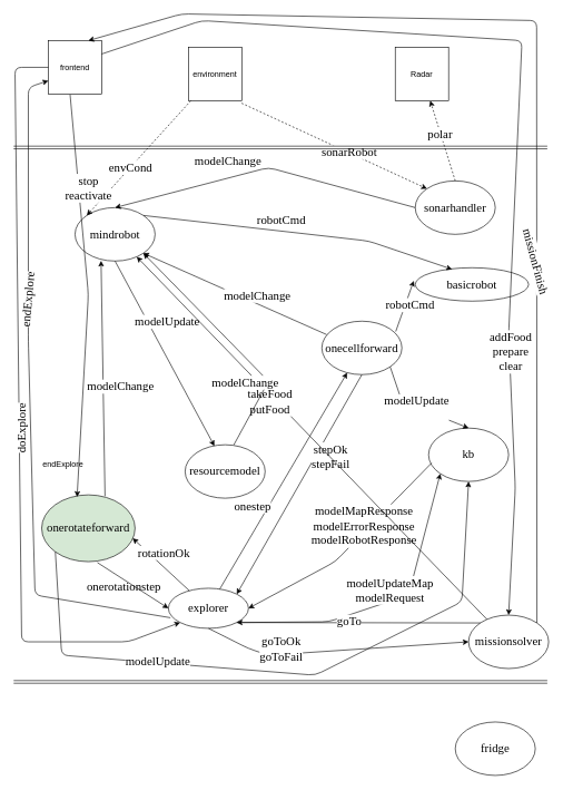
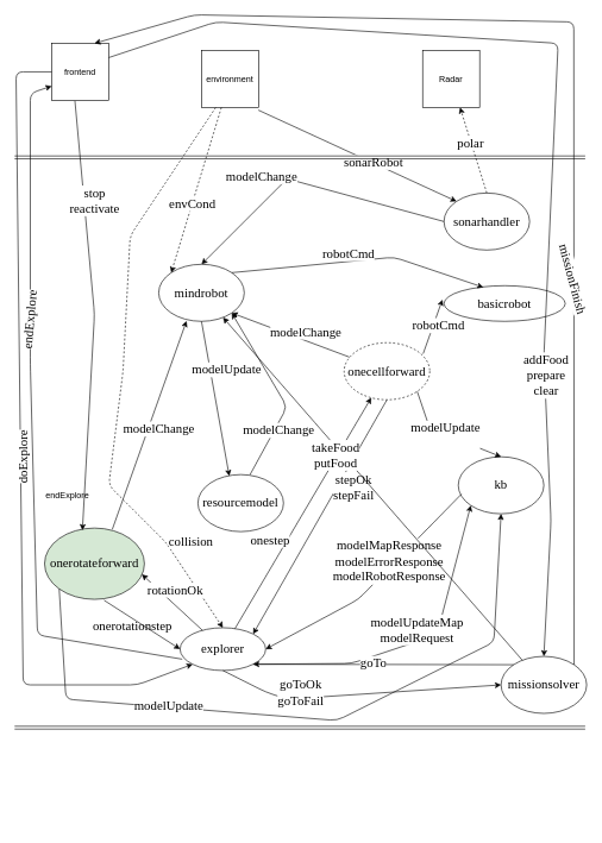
- <mxCell id="17" value="" style="endArrow=classic;html=1;exitX=0.996;exitY=1.046;exitDx=0;exitDy=0;entryX=0;entryY=0;entryDx=0;entryDy=0;dashed=1;exitPerimeter=0;" edge="1" parent="1" source="13" target="5"><mxGeometry width="50" height="50" relative="1" as="geometry"><mxPoint x="122" y="101.587" as="sourcePoint" /><mxPoint x="342" y="120" as="targetPoint" /></mxGeometry></mxCell>
+ <mxCell id="17" value="" style="endArrow=classic;html=1;exitX=0.996;exitY=1.046;exitDx=0;exitDy=0;entryX=0;entryY=0;entryDx=0;entryDy=0;dashed=0;exitPerimeter=0;" edge="1" parent="1" source="13" target="5"><mxGeometry width="50" height="50" relative="1" as="geometry"><mxPoint x="122" y="101.587" as="sourcePoint" /><mxPoint x="342" y="120" as="targetPoint" /></mxGeometry></mxCell>
- <mxCell id="2" value="&lt;span style=&quot;font-family: &amp;#34;times new roman&amp;#34; ; font-size: 18px&quot;&gt;mindrobot&lt;/span&gt;" style="ellipse;whiteSpace=wrap;html=1;" vertex="1" parent="1"><mxGeometry x="112" y="310" width="120" height="80" as="geometry" /></mxCell>
+ <mxCell id="2" value="&lt;span style=&quot;font-family: &amp;#34;times new roman&amp;#34; ; font-size: 18px&quot;&gt;mindrobot&lt;/span&gt;" style="ellipse;whiteSpace=wrap;html=1;" vertex="1" parent="1"><mxGeometry x="222" y="370" width="120" height="80" as="geometry" /></mxCell>
- <mxCell id="4" value="&lt;span style=&quot;font-family: &amp;#34;times new roman&amp;#34; ; font-size: 18px&quot;&gt;onecellforward&lt;/span&gt;" style="ellipse;whiteSpace=wrap;html=1;" vertex="1" parent="1"><mxGeometry x="482" y="480" width="120" height="80" as="geometry" /></mxCell>
+ <mxCell id="4" value="&lt;span style=&quot;font-family: &amp;#34;times new roman&amp;#34; ; font-size: 18px&quot;&gt;onecellforward&lt;/span&gt;" style="ellipse;whiteSpace=wrap;html=1;dashed=1;" vertex="1" parent="1"><mxGeometry x="482" y="480" width="120" height="80" as="geometry" /></mxCell>
+ <mxCell id="23" value="" style="endArrow=classic;html=1;entryX=0.5;entryY=0;entryDx=0;entryDy=0;exitX=0.25;exitY=1;exitDx=0;exitDy=0;dashed=1;" edge="1" parent="1" source="13" target="11"><mxGeometry width="50" height="50" relative="1" as="geometry"><mxPoint x="185.882" y="260" as="sourcePoint" /><mxPoint x="238.574" y="691.716" as="targetPoint" /><Array as="points"><mxPoint x="182" y="330" /><mxPoint x="172" y="520" /><mxPoint x="152" y="680" /><mxPoint x="232" y="760" /></Array></mxGeometry></mxCell>
+ <mxCell id="24" value="&lt;span style=&quot;font-family: &amp;#34;times new roman&amp;#34; ; font-size: 18px ; white-space: normal&quot;&gt;collision&lt;/span&gt;" style="text;html=1;resizable=0;points=[];align=center;verticalAlign=middle;labelBackgroundColor=#ffffff;" vertex="1" connectable="0" parent="23"><mxGeometry x="0.166" y="1" relative="1" as="geometry"><mxPoint x="102.5" y="165" as="offset" /></mxGeometry></mxCell>
- <mxCell id="9" value="&lt;span style=&quot;font-family: &amp;#34;times new roman&amp;#34; ; font-size: 18px&quot;&gt;fridge&lt;/span&gt;" style="ellipse;whiteSpace=wrap;html=1;" vertex="1" parent="1"><mxGeometry x="682" y="1080" width="120" height="80" as="geometry" /></mxCell>
